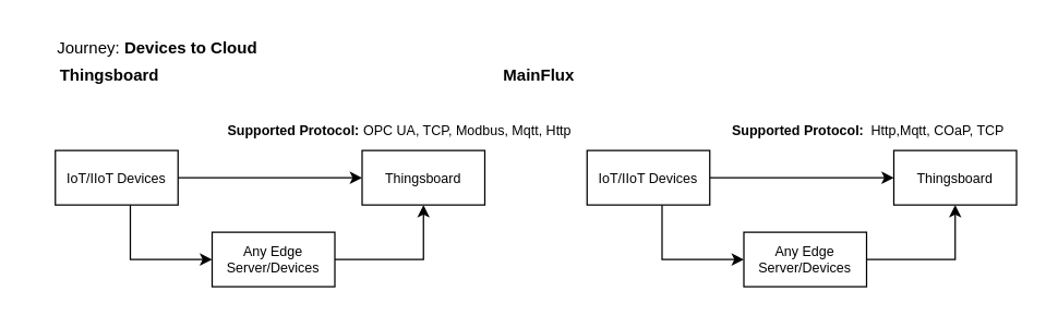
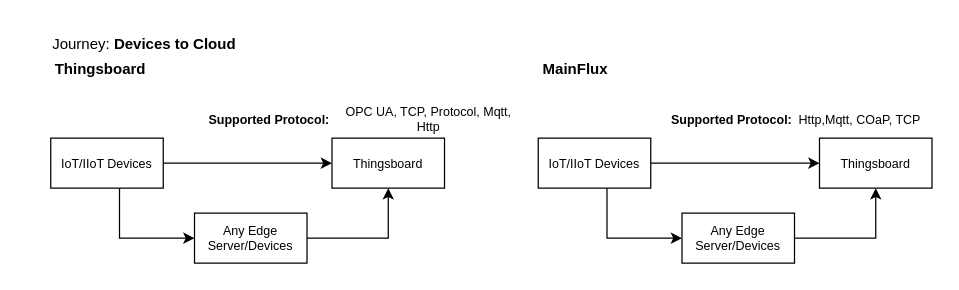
- <mxCell id="3" value="MainFlux" style="text;html=1;strokeColor=none;fillColor=none;align=center;verticalAlign=middle;whiteSpace=wrap;rounded=0;fontStyle=1" vertex="1" parent="1"><mxGeometry x="335" y="40" width="120" height="30" as="geometry" /></mxCell>
+ <mxCell id="3" value="MainFlux" style="text;html=1;strokeColor=none;fillColor=none;align=center;verticalAlign=middle;whiteSpace=wrap;rounded=0;fontStyle=1" vertex="1" parent="1"><mxGeometry x="400" y="40" width="120" height="30" as="geometry" /></mxCell>
- <mxCell id="11" value="OPC UA, TCP, Modbus, Mqtt, Http" style="text;html=1;strokeColor=none;fillColor=none;align=center;verticalAlign=middle;whiteSpace=wrap;rounded=0;fontSize=10;" vertex="1" parent="1"><mxGeometry x="265" y="80" width="155" height="30" as="geometry" /></mxCell>
+ <mxCell id="11" value="OPC UA, TCP, Protocol, Mqtt, Http" style="text;html=1;strokeColor=none;fillColor=none;align=center;verticalAlign=middle;whiteSpace=wrap;rounded=0;fontSize=10;" vertex="1" parent="1"><mxGeometry x="265" y="80" width="155" height="30" as="geometry" /></mxCell>
